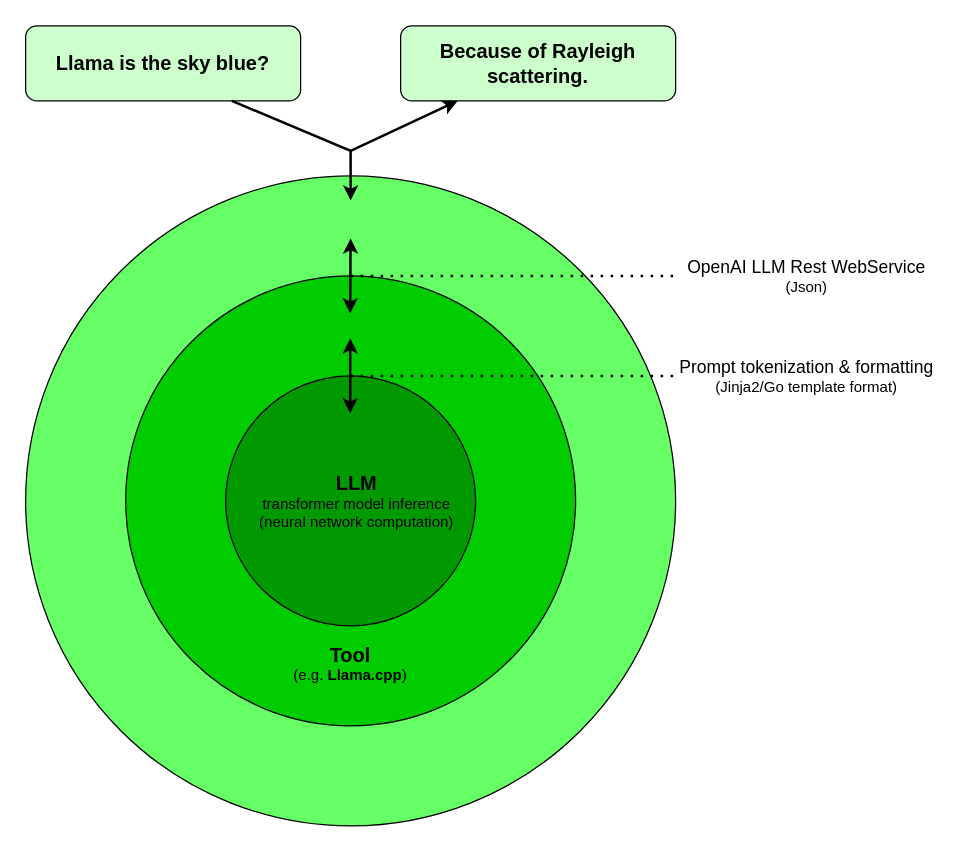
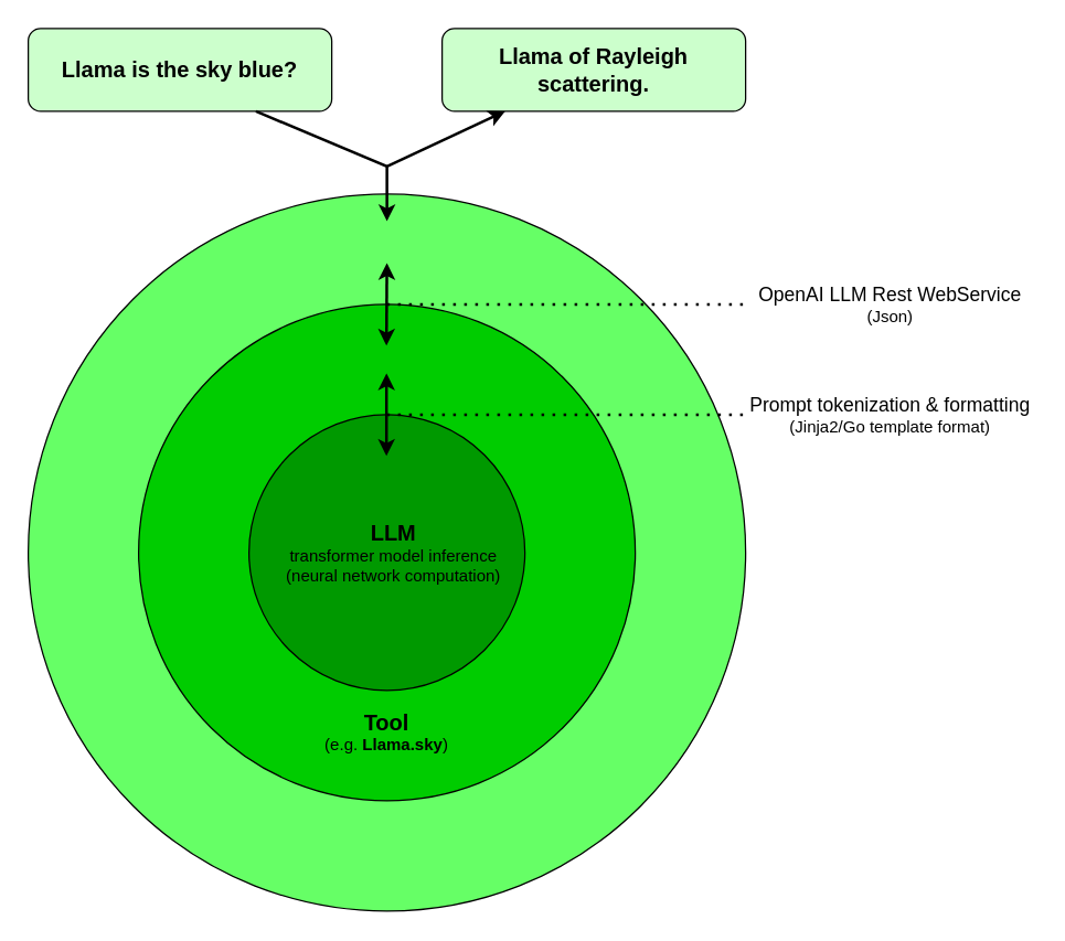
- <mxCell id="14" value="&lt;b style=&quot;&quot;&gt;&lt;font style=&quot;font-size: 16px;&quot;&gt;Because of Rayleigh scattering.&lt;/font&gt;&lt;/b&gt;" style="text;html=1;align=center;verticalAlign=middle;whiteSpace=wrap;rounded=0;" vertex="1" parent="1"><mxGeometry x="320" y="40" width="220" height="20" as="geometry" /></mxCell>
+ <mxCell id="14" value="&lt;b style=&quot;&quot;&gt;&lt;font style=&quot;font-size: 16px;&quot;&gt;Llama of Rayleigh scattering.&lt;/font&gt;&lt;/b&gt;" style="text;html=1;align=center;verticalAlign=middle;whiteSpace=wrap;rounded=0;" vertex="1" parent="1"><mxGeometry x="320" y="40" width="220" height="20" as="geometry" /></mxCell>
- <mxCell id="10" value="&lt;font style=&quot;&quot;&gt;&lt;b style=&quot;&quot;&gt;&lt;font style=&quot;font-size: 16px;&quot;&gt;Tool&lt;br&gt;&lt;/font&gt;&lt;/b&gt;&lt;font&gt;(e.g. &lt;b style=&quot;&quot;&gt;Llama.cpp&lt;/b&gt;)&lt;/font&gt;&lt;/font&gt;" style="text;html=1;align=center;verticalAlign=middle;whiteSpace=wrap;rounded=0;" vertex="1" parent="1"><mxGeometry x="200" y="510" width="160" height="40" as="geometry" /></mxCell>
+ <mxCell id="10" value="&lt;font style=&quot;&quot;&gt;&lt;b style=&quot;&quot;&gt;&lt;font style=&quot;font-size: 16px;&quot;&gt;Tool&lt;br&gt;&lt;/font&gt;&lt;/b&gt;&lt;font&gt;(e.g. &lt;b style=&quot;&quot;&gt;Llama.sky&lt;/b&gt;)&lt;/font&gt;&lt;/font&gt;" style="text;html=1;align=center;verticalAlign=middle;whiteSpace=wrap;rounded=0;" vertex="1" parent="1"><mxGeometry x="200" y="510" width="160" height="40" as="geometry" /></mxCell>
